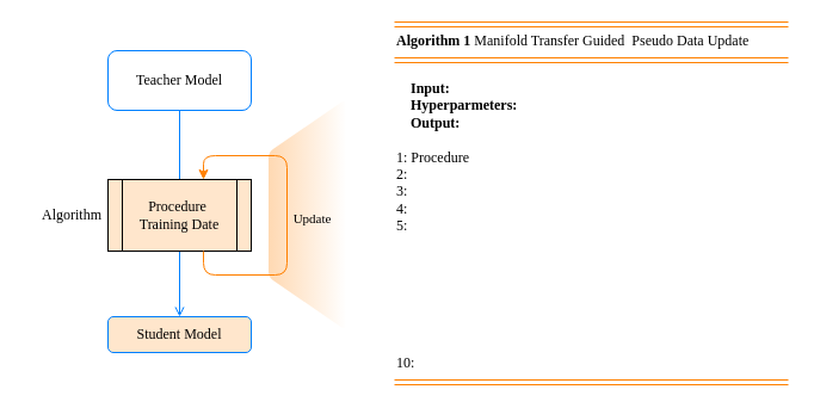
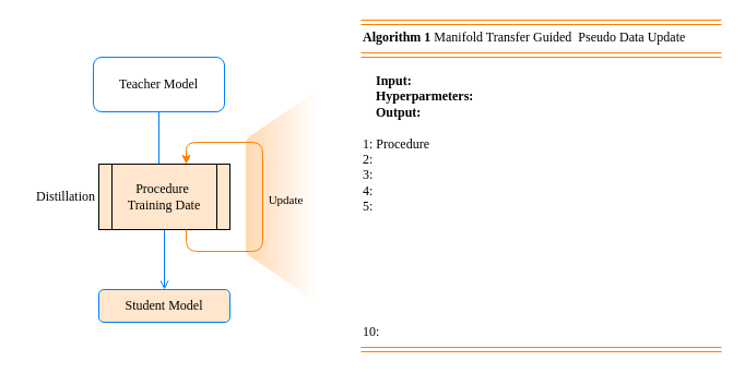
- <mxCell id="4" value="&lt;font face=&quot;Times New Roman&quot;&gt;Teacher Model&lt;/font&gt;" style="rounded=1;whiteSpace=wrap;html=1;strokeColor=#007FFF;" vertex="1" parent="3"><mxGeometry x="70" y="2" width="120" height="50" as="geometry" /></mxCell>
+ <mxCell id="4" value="&lt;font face=&quot;Times New Roman&quot;&gt;Teacher Model&lt;/font&gt;" style="rounded=1;whiteSpace=wrap;html=1;strokeColor=#007FFF;" vertex="1" parent="3"><mxGeometry x="65" y="12" width="120" height="50" as="geometry" /></mxCell>
- <mxCell id="8" value="&lt;font face=&quot;Times New Roman&quot;&gt;Algorithm&lt;/font&gt;" style="text;html=1;strokeColor=none;fillColor=none;align=center;verticalAlign=middle;whiteSpace=wrap;rounded=0;" vertex="1" parent="3"><mxGeometry y="130" width="80" height="20" as="geometry" /></mxCell>
+ <mxCell id="8" value="&lt;font face=&quot;Times New Roman&quot;&gt;Distillation&lt;/font&gt;" style="text;html=1;strokeColor=none;fillColor=none;align=center;verticalAlign=middle;whiteSpace=wrap;rounded=0;" vertex="1" parent="3"><mxGeometry y="130" width="80" height="20" as="geometry" /></mxCell>
